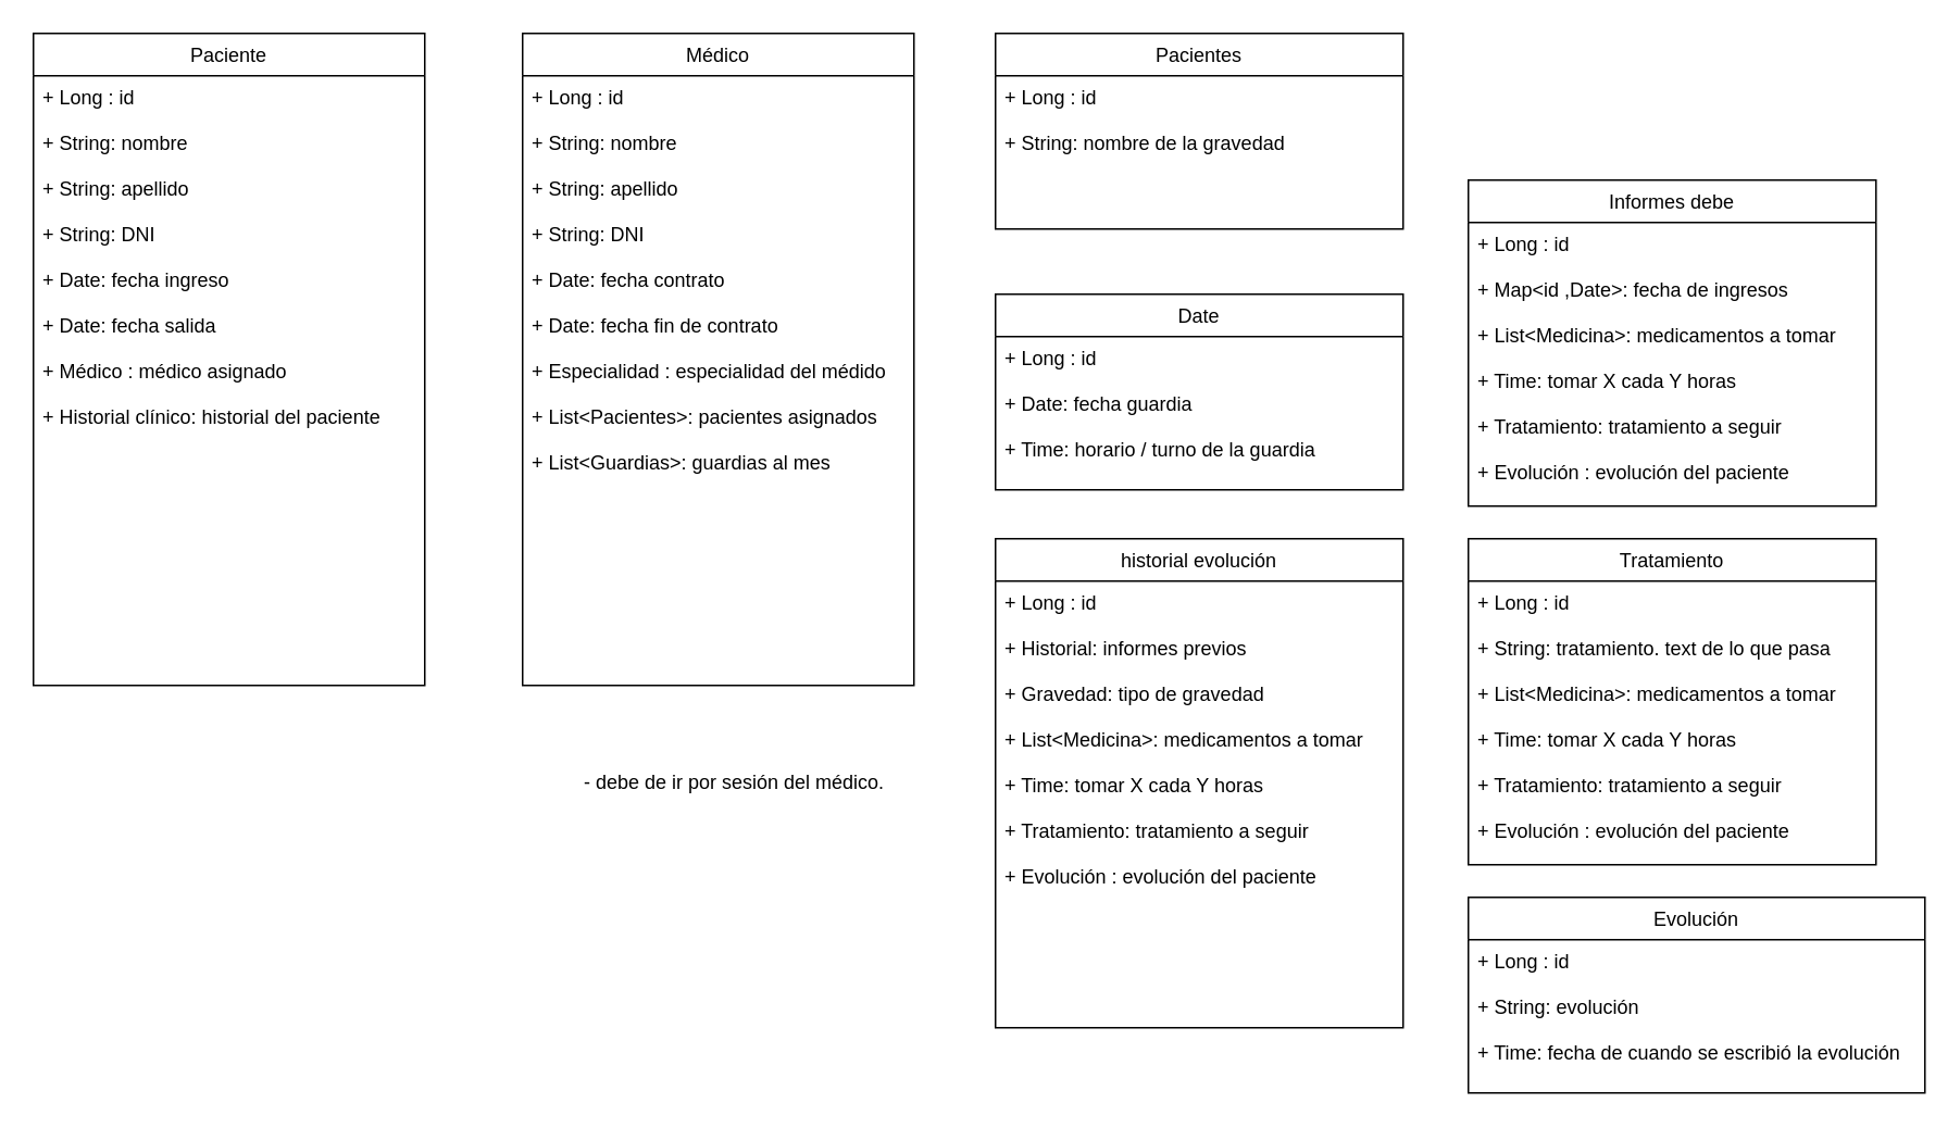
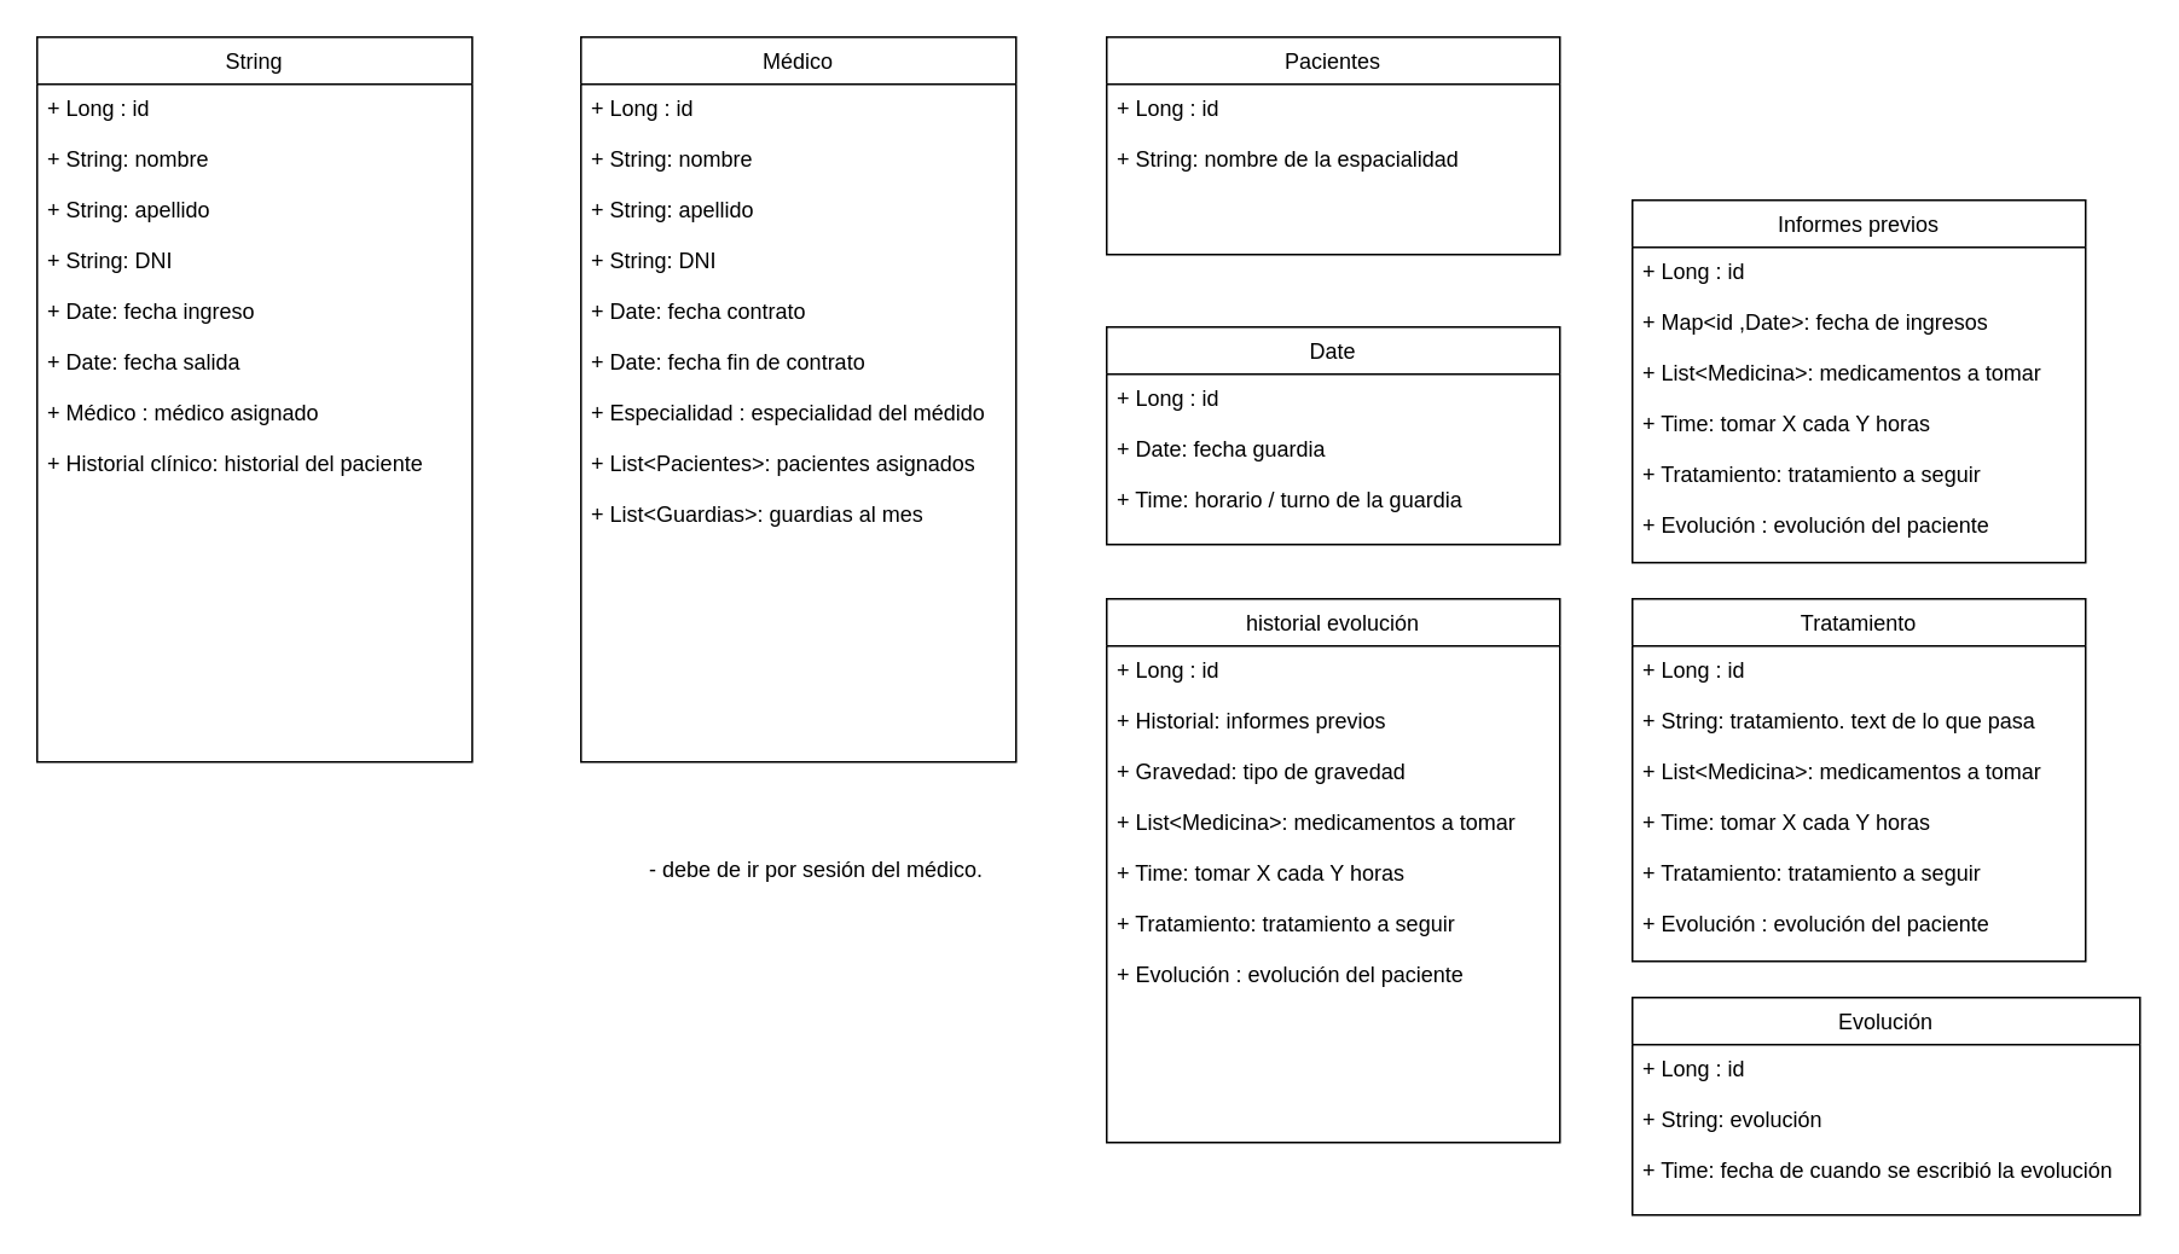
- <mxCell id="2" value="Paciente" style="swimlane;fontStyle=0;childLayout=stackLayout;horizontal=1;startSize=26;fillColor=none;horizontalStack=0;resizeParent=1;resizeParentMax=0;resizeLast=0;collapsible=1;marginBottom=0;" vertex="1" parent="1"><mxGeometry x="20" y="20" width="240" height="400" as="geometry" /></mxCell>
+ <mxCell id="2" value="String" style="swimlane;fontStyle=0;childLayout=stackLayout;horizontal=1;startSize=26;fillColor=none;horizontalStack=0;resizeParent=1;resizeParentMax=0;resizeLast=0;collapsible=1;marginBottom=0;" vertex="1" parent="1"><mxGeometry x="20" y="20" width="240" height="400" as="geometry" /></mxCell>
- <mxCell id="7" value="+ Long : id&#10;&#10;+ String: nombre de la gravedad" style="text;strokeColor=none;fillColor=none;align=left;verticalAlign=top;spacingLeft=4;spacingRight=4;overflow=hidden;rotatable=0;points=[[0,0.5],[1,0.5]];portConstraint=eastwest;" vertex="1" parent="6"><mxGeometry y="26" width="250" height="94" as="geometry" /></mxCell>
+ <mxCell id="7" value="+ Long : id&#10;&#10;+ String: nombre de la espacialidad" style="text;strokeColor=none;fillColor=none;align=left;verticalAlign=top;spacingLeft=4;spacingRight=4;overflow=hidden;rotatable=0;points=[[0,0.5],[1,0.5]];portConstraint=eastwest;" vertex="1" parent="6"><mxGeometry y="26" width="250" height="94" as="geometry" /></mxCell>
- <mxCell id="17" value="Informes debe" style="swimlane;fontStyle=0;childLayout=stackLayout;horizontal=1;startSize=26;fillColor=none;horizontalStack=0;resizeParent=1;resizeParentMax=0;resizeLast=0;collapsible=1;marginBottom=0;" vertex="1" parent="1"><mxGeometry x="900" y="110" width="250" height="200" as="geometry" /></mxCell>
+ <mxCell id="17" value="Informes previos" style="swimlane;fontStyle=0;childLayout=stackLayout;horizontal=1;startSize=26;fillColor=none;horizontalStack=0;resizeParent=1;resizeParentMax=0;resizeLast=0;collapsible=1;marginBottom=0;" vertex="1" parent="1"><mxGeometry x="900" y="110" width="250" height="200" as="geometry" /></mxCell>
